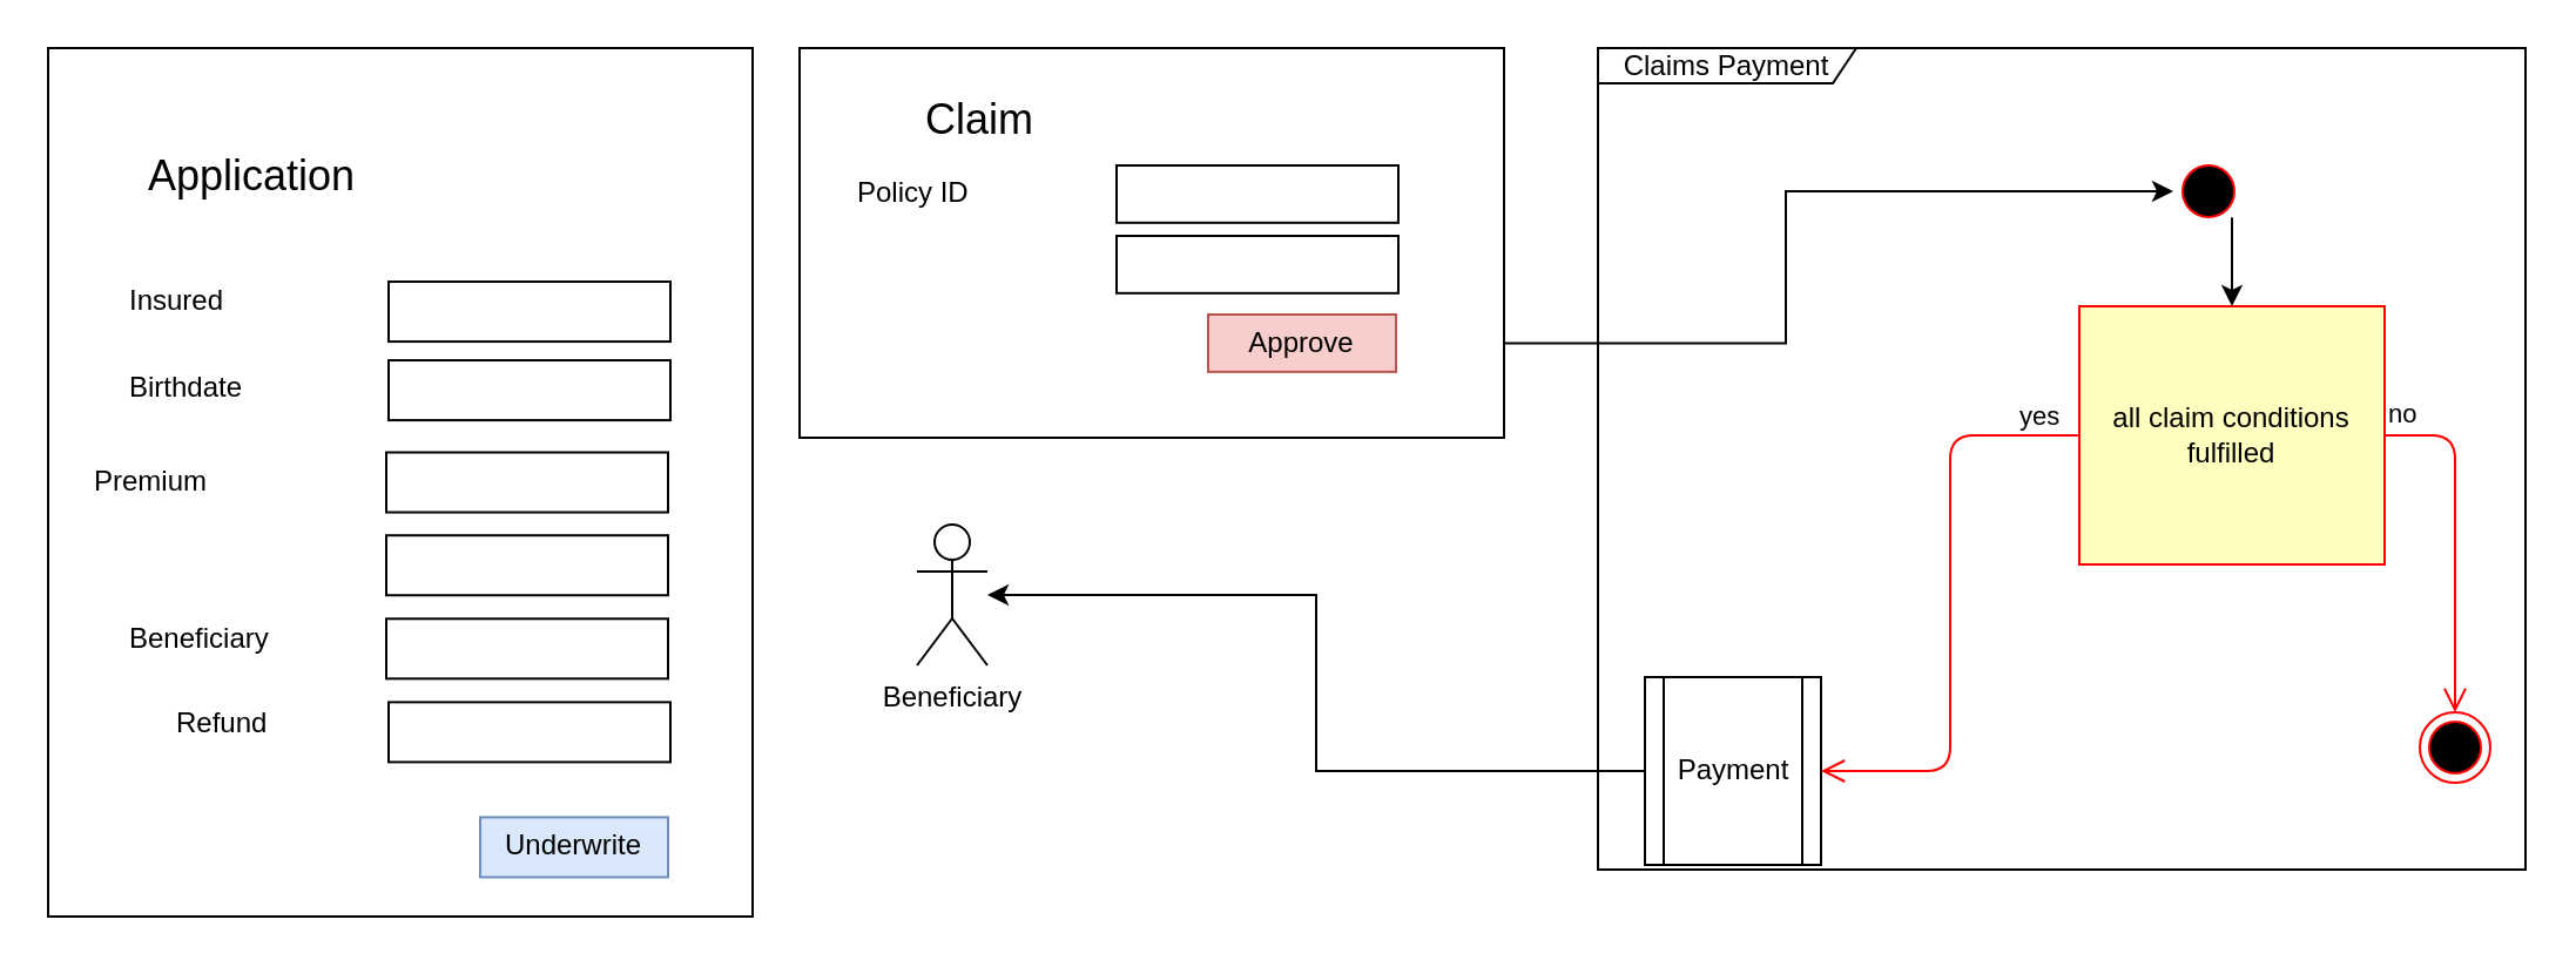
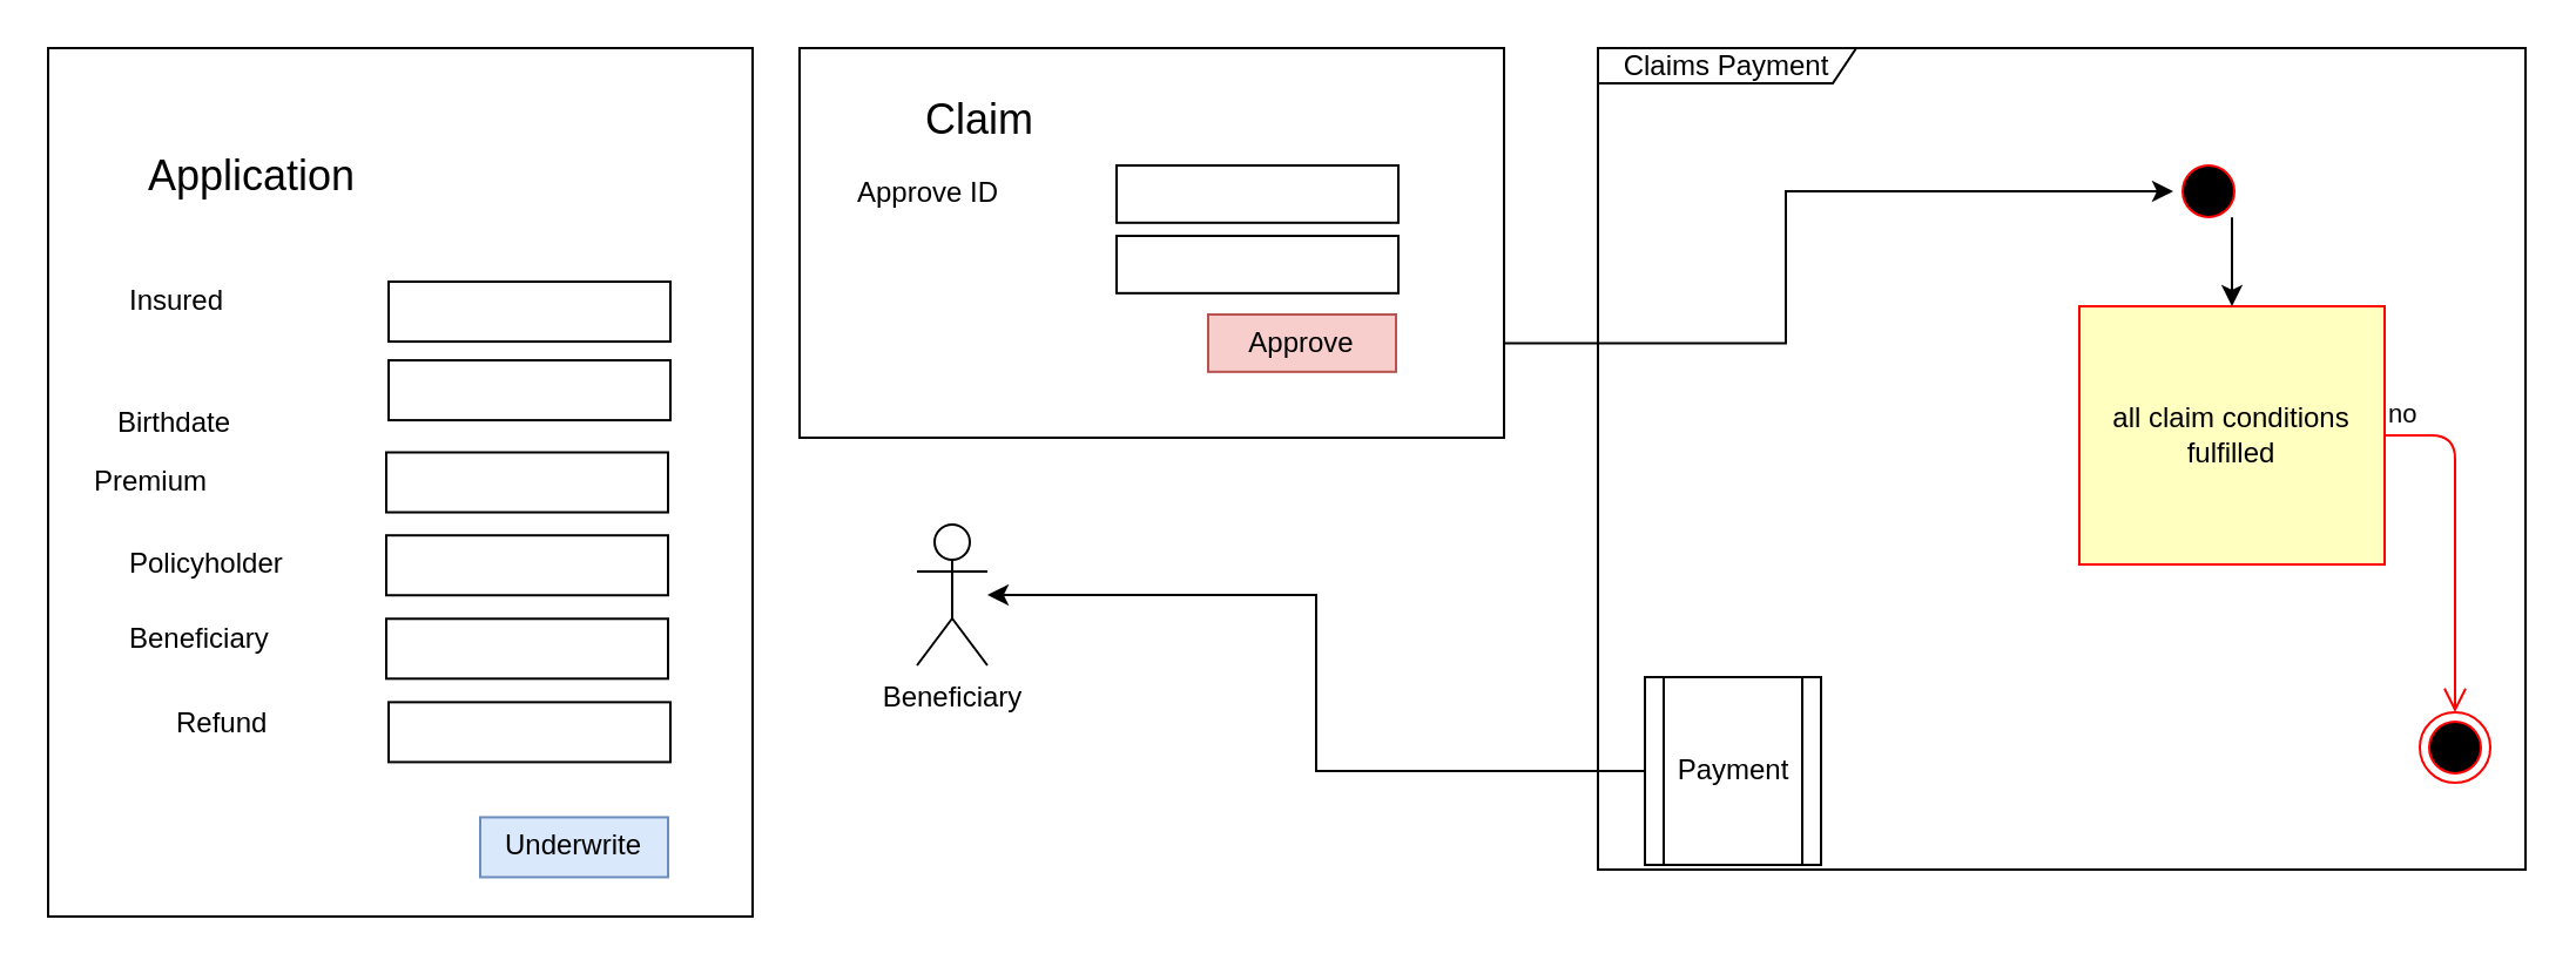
- <mxCell id="9" value="Policy ID" style="text;html=1;strokeColor=none;fillColor=none;align=left;verticalAlign=middle;whiteSpace=wrap;rounded=0;" parent="3" vertex="1"><mxGeometry x="23" y="49.999" width="90" height="24.412" as="geometry" /></mxCell>
+ <mxCell id="9" value="Approve ID" style="text;html=1;strokeColor=none;fillColor=none;align=left;verticalAlign=middle;whiteSpace=wrap;rounded=0;" parent="3" vertex="1"><mxGeometry x="23" y="49.999" width="90" height="24.412" as="geometry" /></mxCell>
- <mxCell id="16" value="Birthdate" style="text;html=1;strokeColor=none;fillColor=none;align=left;verticalAlign=middle;whiteSpace=wrap;rounded=0;" parent="11" vertex="1"><mxGeometry x="33" y="136.189" width="75" height="17.862" as="geometry" /></mxCell>
+ <mxCell id="16" value="Birthdate" style="text;html=1;strokeColor=none;fillColor=none;align=left;verticalAlign=middle;whiteSpace=wrap;rounded=0;" parent="11" vertex="1"><mxGeometry x="28" y="151.189" width="75" height="17.862" as="geometry" /></mxCell>
+ <mxCell id="20" value="Policyholder" style="text;html=1;strokeColor=none;fillColor=none;align=left;verticalAlign=middle;whiteSpace=wrap;rounded=0;" parent="11" vertex="1"><mxGeometry x="33" y="211.428" width="75" height="17.862" as="geometry" /></mxCell>
- <mxCell id="37" value="yes" style="edgeStyle=elbowEdgeStyle;html=1;align=left;verticalAlign=top;endArrow=open;endSize=8;strokeColor=#ff0000;exitX=0;exitY=0.5;exitDx=0;exitDy=0;" parent="29" source="32" target="36" edge="1"><mxGeometry x="-0.783" y="-21" relative="1" as="geometry"><mxPoint x="130" y="219" as="targetPoint" /><mxPoint x="130" y="194" as="sourcePoint" /><mxPoint as="offset" /></mxGeometry></mxCell>
